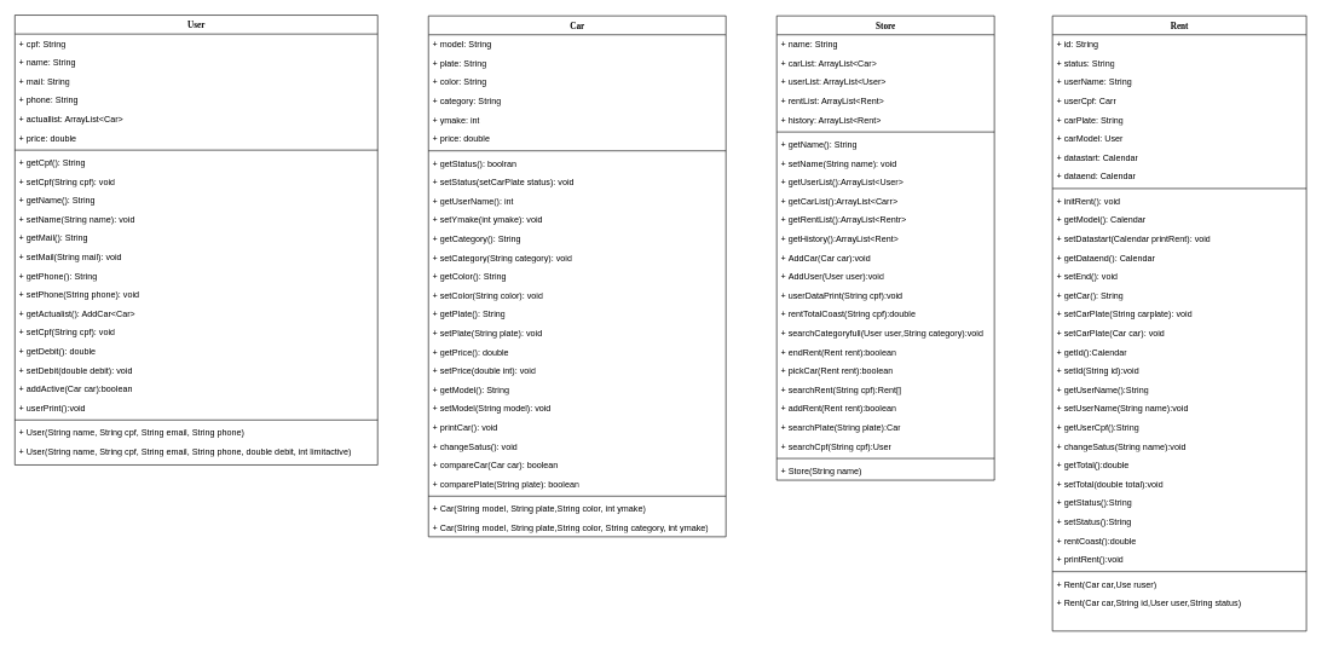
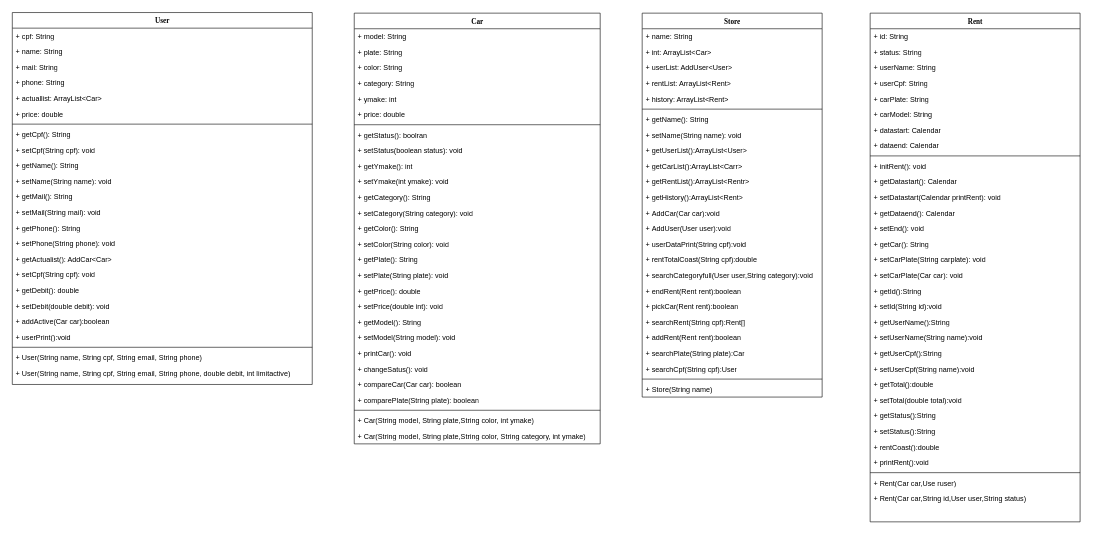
- <mxCell id="91" value="+ carList: ArrayList&amp;lt;Car&amp;gt;" style="text;html=1;strokeColor=none;fillColor=none;align=left;verticalAlign=top;spacingLeft=4;spacingRight=4;whiteSpace=wrap;overflow=hidden;rotatable=0;points=[[0,0.5],[1,0.5]];portConstraint=eastwest;" parent="89" vertex="1"><mxGeometry y="52" width="300" height="26" as="geometry" /></mxCell>
+ <mxCell id="91" value="+ int: ArrayList&amp;lt;Car&amp;gt;" style="text;html=1;strokeColor=none;fillColor=none;align=left;verticalAlign=top;spacingLeft=4;spacingRight=4;whiteSpace=wrap;overflow=hidden;rotatable=0;points=[[0,0.5],[1,0.5]];portConstraint=eastwest;" parent="89" vertex="1"><mxGeometry y="52" width="300" height="26" as="geometry" /></mxCell>
- <mxCell id="92" value="+ userList: ArrayList&amp;lt;User&amp;gt;" style="text;html=1;strokeColor=none;fillColor=none;align=left;verticalAlign=top;spacingLeft=4;spacingRight=4;whiteSpace=wrap;overflow=hidden;rotatable=0;points=[[0,0.5],[1,0.5]];portConstraint=eastwest;" parent="89" vertex="1"><mxGeometry y="78" width="300" height="26" as="geometry" /></mxCell>
+ <mxCell id="92" value="+ userList: AddUser&amp;lt;User&amp;gt;" style="text;html=1;strokeColor=none;fillColor=none;align=left;verticalAlign=top;spacingLeft=4;spacingRight=4;whiteSpace=wrap;overflow=hidden;rotatable=0;points=[[0,0.5],[1,0.5]];portConstraint=eastwest;" parent="89" vertex="1"><mxGeometry y="78" width="300" height="26" as="geometry" /></mxCell>
- <mxCell id="60" value="+ userCpf: Carr" style="text;html=1;strokeColor=none;fillColor=none;align=left;verticalAlign=top;spacingLeft=4;spacingRight=4;whiteSpace=wrap;overflow=hidden;rotatable=0;points=[[0,0.5],[1,0.5]];portConstraint=eastwest;" parent="56" vertex="1"><mxGeometry y="104" width="350" height="26" as="geometry" /></mxCell>
+ <mxCell id="60" value="+ userCpf: String" style="text;html=1;strokeColor=none;fillColor=none;align=left;verticalAlign=top;spacingLeft=4;spacingRight=4;whiteSpace=wrap;overflow=hidden;rotatable=0;points=[[0,0.5],[1,0.5]];portConstraint=eastwest;" parent="56" vertex="1"><mxGeometry y="104" width="350" height="26" as="geometry" /></mxCell>
- <mxCell id="62" value="+ carModel: User" style="text;html=1;strokeColor=none;fillColor=none;align=left;verticalAlign=top;spacingLeft=4;spacingRight=4;whiteSpace=wrap;overflow=hidden;rotatable=0;points=[[0,0.5],[1,0.5]];portConstraint=eastwest;" parent="56" vertex="1"><mxGeometry y="156" width="350" height="26" as="geometry" /></mxCell>
+ <mxCell id="62" value="+ carModel: String" style="text;html=1;strokeColor=none;fillColor=none;align=left;verticalAlign=top;spacingLeft=4;spacingRight=4;whiteSpace=wrap;overflow=hidden;rotatable=0;points=[[0,0.5],[1,0.5]];portConstraint=eastwest;" parent="56" vertex="1"><mxGeometry y="156" width="350" height="26" as="geometry" /></mxCell>
- <mxCell id="11" value="+ setStatus(setCarPlate status): void" style="text;html=1;strokeColor=none;fillColor=none;align=left;verticalAlign=top;spacingLeft=4;spacingRight=4;whiteSpace=wrap;overflow=hidden;rotatable=0;points=[[0,0.5],[1,0.5]];portConstraint=eastwest;" parent="2" vertex="1"><mxGeometry y="216" width="410" height="26" as="geometry" /></mxCell>
+ <mxCell id="11" value="+ setStatus(boolean status): void" style="text;html=1;strokeColor=none;fillColor=none;align=left;verticalAlign=top;spacingLeft=4;spacingRight=4;whiteSpace=wrap;overflow=hidden;rotatable=0;points=[[0,0.5],[1,0.5]];portConstraint=eastwest;" parent="2" vertex="1"><mxGeometry y="216" width="410" height="26" as="geometry" /></mxCell>
- <mxCell id="12" value="+ getUserName(): int" style="text;html=1;strokeColor=none;fillColor=none;align=left;verticalAlign=top;spacingLeft=4;spacingRight=4;whiteSpace=wrap;overflow=hidden;rotatable=0;points=[[0,0.5],[1,0.5]];portConstraint=eastwest;" parent="2" vertex="1"><mxGeometry y="242" width="410" height="26" as="geometry" /></mxCell>
+ <mxCell id="12" value="+ getYmake(): int" style="text;html=1;strokeColor=none;fillColor=none;align=left;verticalAlign=top;spacingLeft=4;spacingRight=4;whiteSpace=wrap;overflow=hidden;rotatable=0;points=[[0,0.5],[1,0.5]];portConstraint=eastwest;" parent="2" vertex="1"><mxGeometry y="242" width="410" height="26" as="geometry" /></mxCell>
- <mxCell id="67" value="+ getModel(): Calendar" style="text;html=1;strokeColor=none;fillColor=none;align=left;verticalAlign=top;spacingLeft=4;spacingRight=4;whiteSpace=wrap;overflow=hidden;rotatable=0;points=[[0,0.5],[1,0.5]];portConstraint=eastwest;" parent="56" vertex="1"><mxGeometry y="268" width="350" height="26" as="geometry" /></mxCell>
+ <mxCell id="67" value="+ getDatastart(): Calendar" style="text;html=1;strokeColor=none;fillColor=none;align=left;verticalAlign=top;spacingLeft=4;spacingRight=4;whiteSpace=wrap;overflow=hidden;rotatable=0;points=[[0,0.5],[1,0.5]];portConstraint=eastwest;" parent="56" vertex="1"><mxGeometry y="268" width="350" height="26" as="geometry" /></mxCell>
- <mxCell id="74" value="+ getId():Calendar" style="text;html=1;strokeColor=none;fillColor=none;align=left;verticalAlign=top;spacingLeft=4;spacingRight=4;whiteSpace=wrap;overflow=hidden;rotatable=0;points=[[0,0.5],[1,0.5]];portConstraint=eastwest;" parent="56" vertex="1"><mxGeometry y="450" width="350" height="26" as="geometry" /></mxCell>
+ <mxCell id="74" value="+ getId():String" style="text;html=1;strokeColor=none;fillColor=none;align=left;verticalAlign=top;spacingLeft=4;spacingRight=4;whiteSpace=wrap;overflow=hidden;rotatable=0;points=[[0,0.5],[1,0.5]];portConstraint=eastwest;" parent="56" vertex="1"><mxGeometry y="450" width="350" height="26" as="geometry" /></mxCell>
- <mxCell id="79" value="+ changeSatus(String name):void" style="text;html=1;strokeColor=none;fillColor=none;align=left;verticalAlign=top;spacingLeft=4;spacingRight=4;whiteSpace=wrap;overflow=hidden;rotatable=0;points=[[0,0.5],[1,0.5]];portConstraint=eastwest;" parent="56" vertex="1"><mxGeometry y="580" width="350" height="26" as="geometry" /></mxCell>
+ <mxCell id="79" value="+ setUserCpf(String name):void" style="text;html=1;strokeColor=none;fillColor=none;align=left;verticalAlign=top;spacingLeft=4;spacingRight=4;whiteSpace=wrap;overflow=hidden;rotatable=0;points=[[0,0.5],[1,0.5]];portConstraint=eastwest;" parent="56" vertex="1"><mxGeometry y="580" width="350" height="26" as="geometry" /></mxCell>
